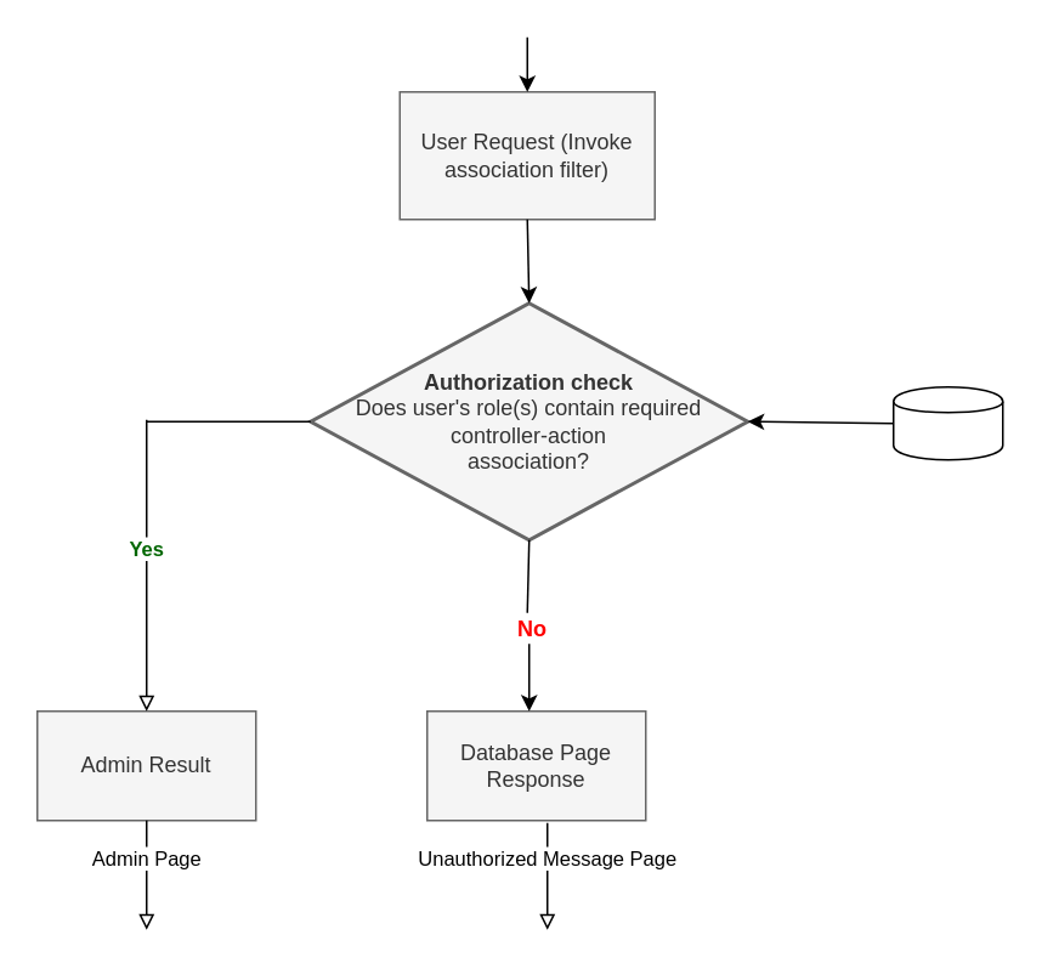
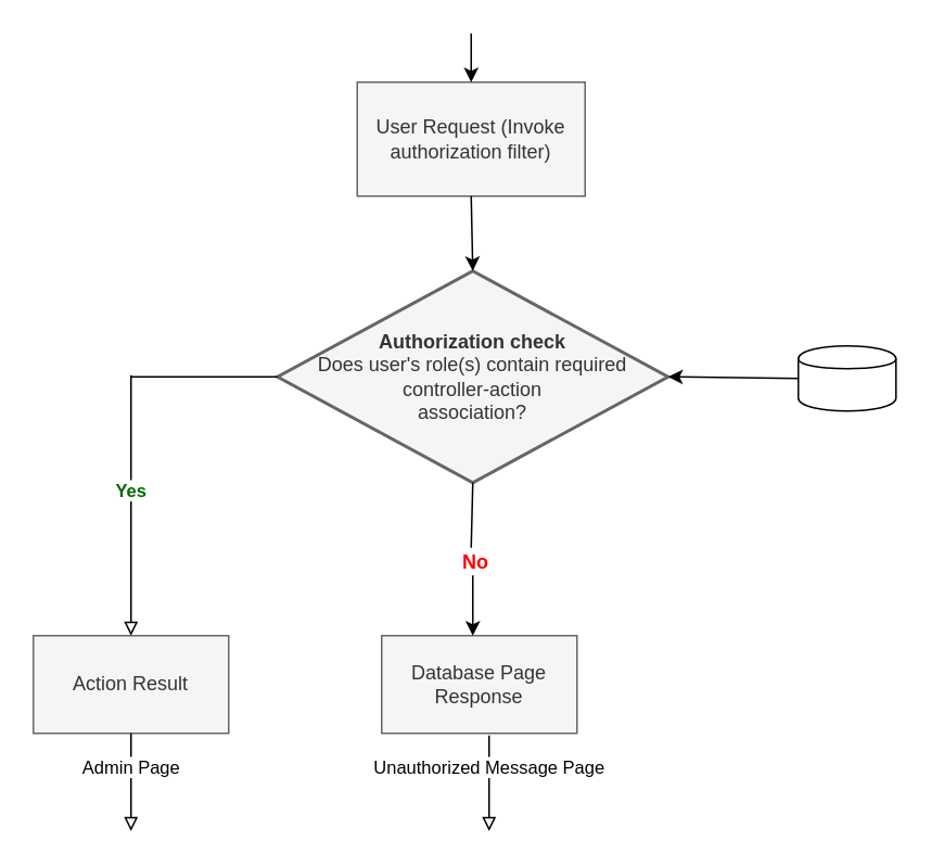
- <mxCell id="3" value="User Request (Invoke association filter)" style="rounded=0;whiteSpace=wrap;html=1;fillColor=#f5f5f5;strokeColor=#666666;fontColor=#333333;" vertex="1" parent="1"><mxGeometry x="219" y="50" width="140" height="70" as="geometry" /></mxCell>
+ <mxCell id="3" value="User Request (Invoke authorization filter)" style="rounded=0;whiteSpace=wrap;html=1;fillColor=#f5f5f5;strokeColor=#666666;fontColor=#333333;" vertex="1" parent="1"><mxGeometry x="219" y="50" width="140" height="70" as="geometry" /></mxCell>
- <mxCell id="6" value="Admin Result" style="rounded=0;whiteSpace=wrap;html=1;fillColor=#f5f5f5;strokeColor=#666666;fontColor=#333333;" vertex="1" parent="1"><mxGeometry x="20" y="390" width="120" height="60" as="geometry" /></mxCell>
+ <mxCell id="6" value="Action Result" style="rounded=0;whiteSpace=wrap;html=1;fillColor=#f5f5f5;strokeColor=#666666;fontColor=#333333;" vertex="1" parent="1"><mxGeometry x="20" y="390" width="120" height="60" as="geometry" /></mxCell>
